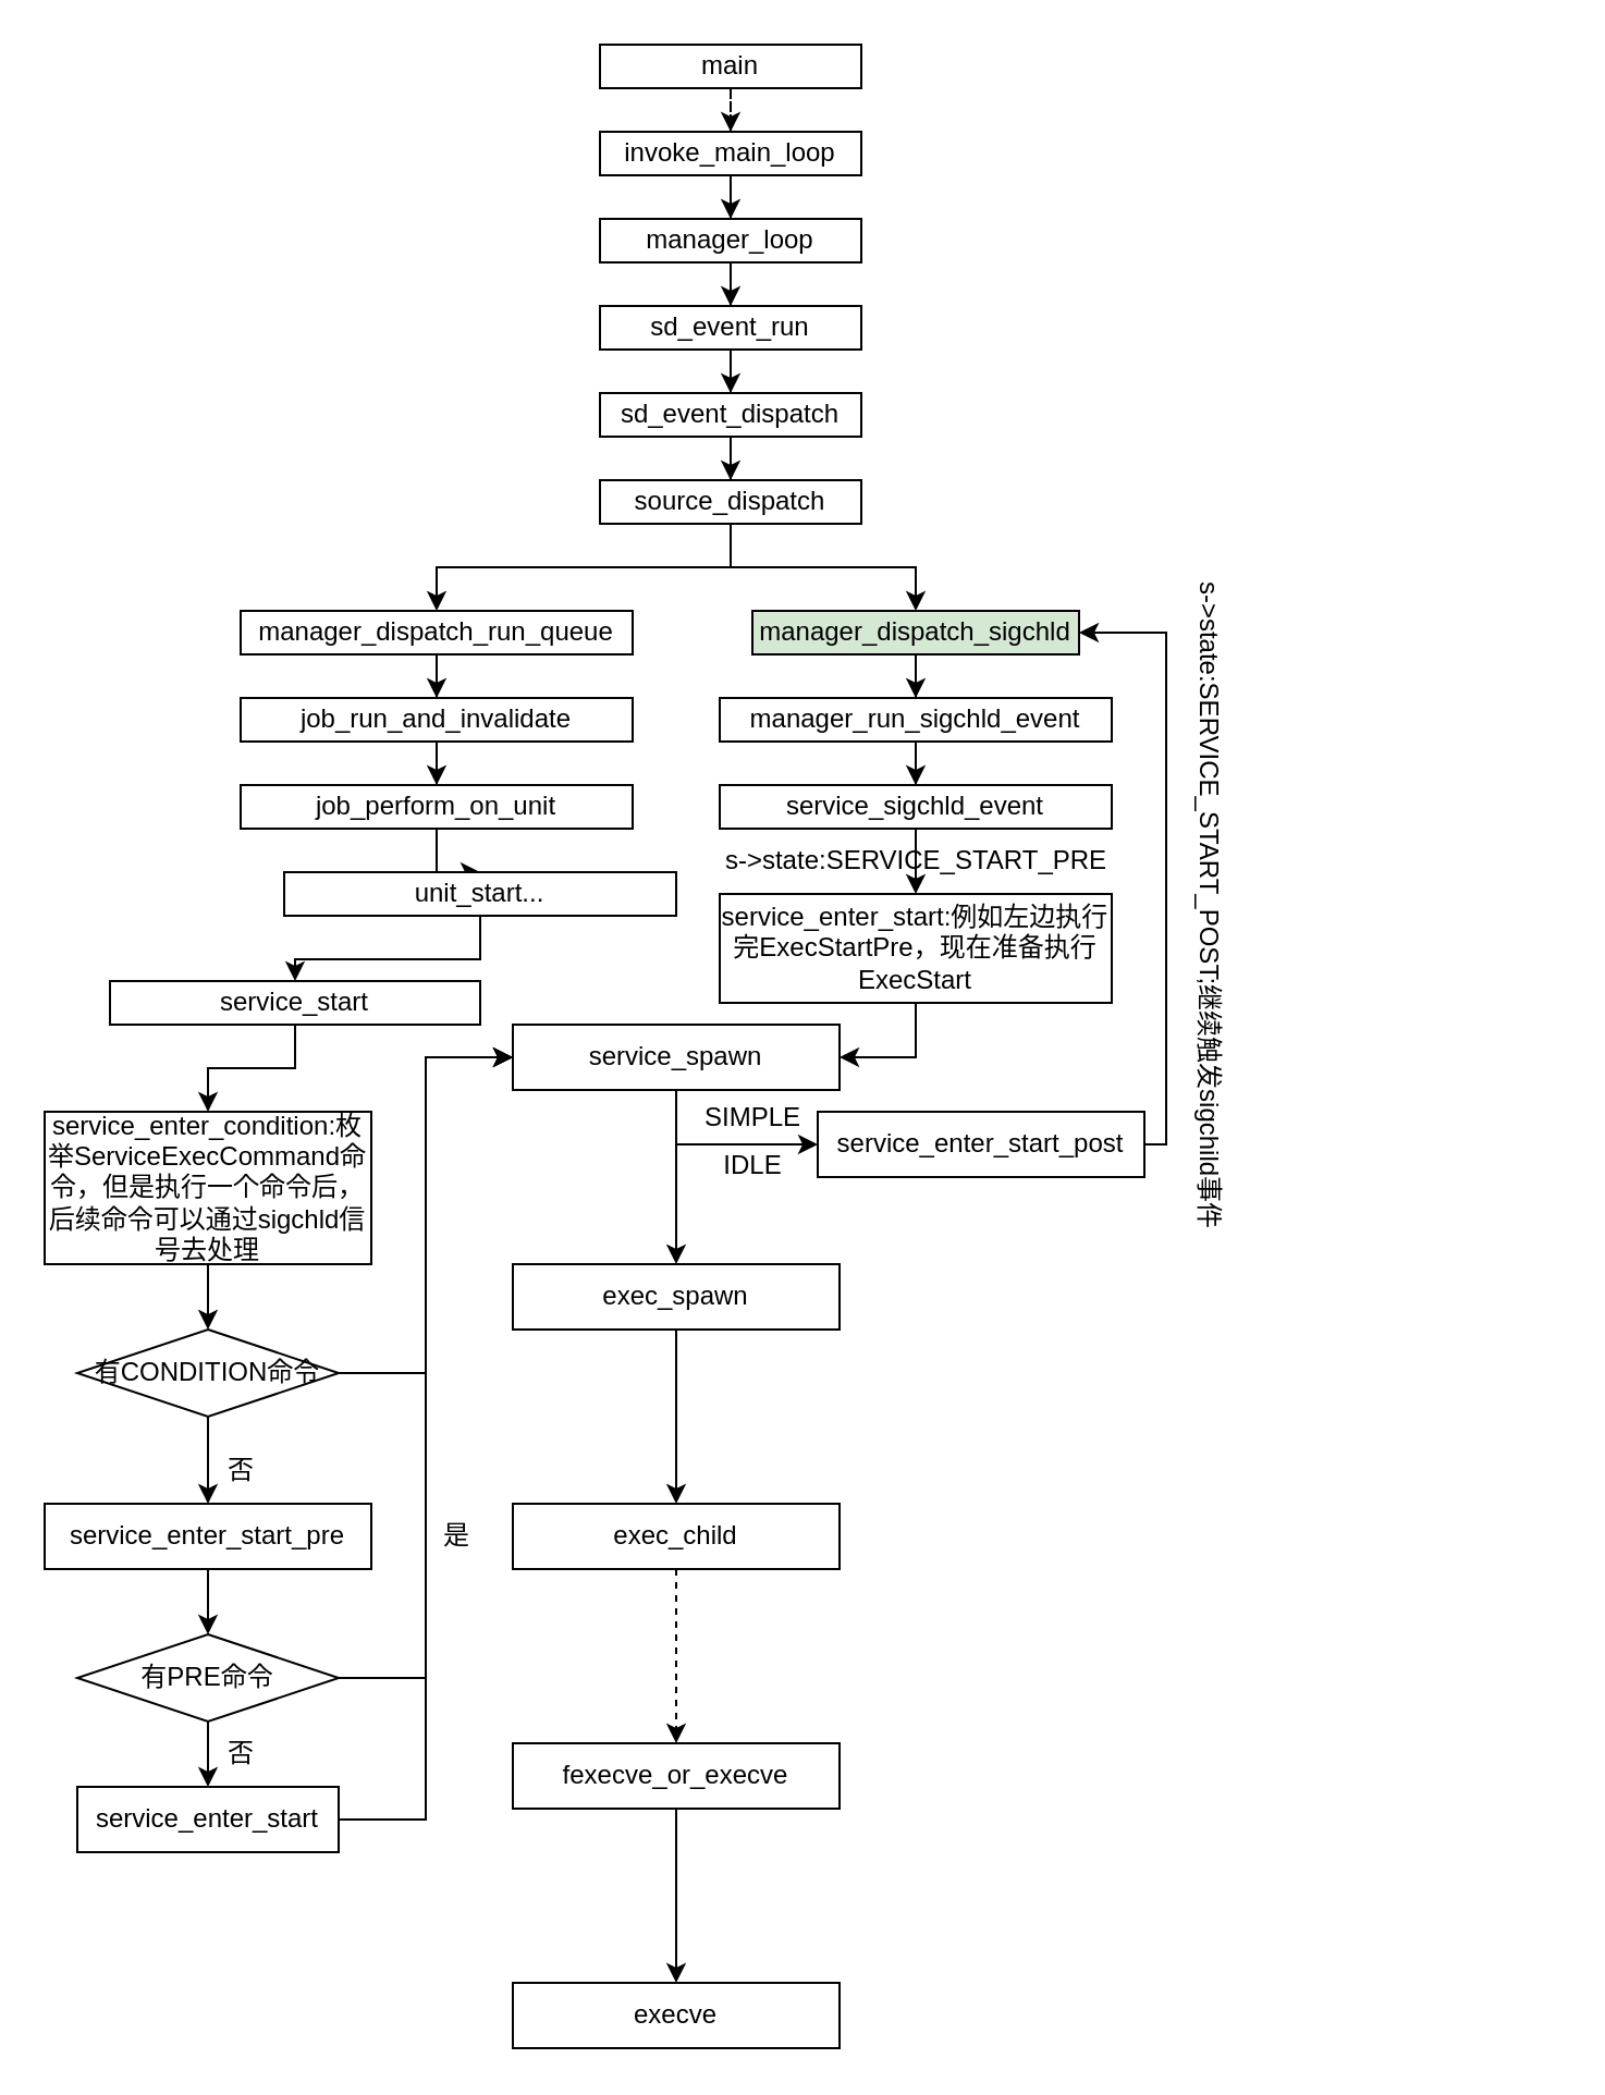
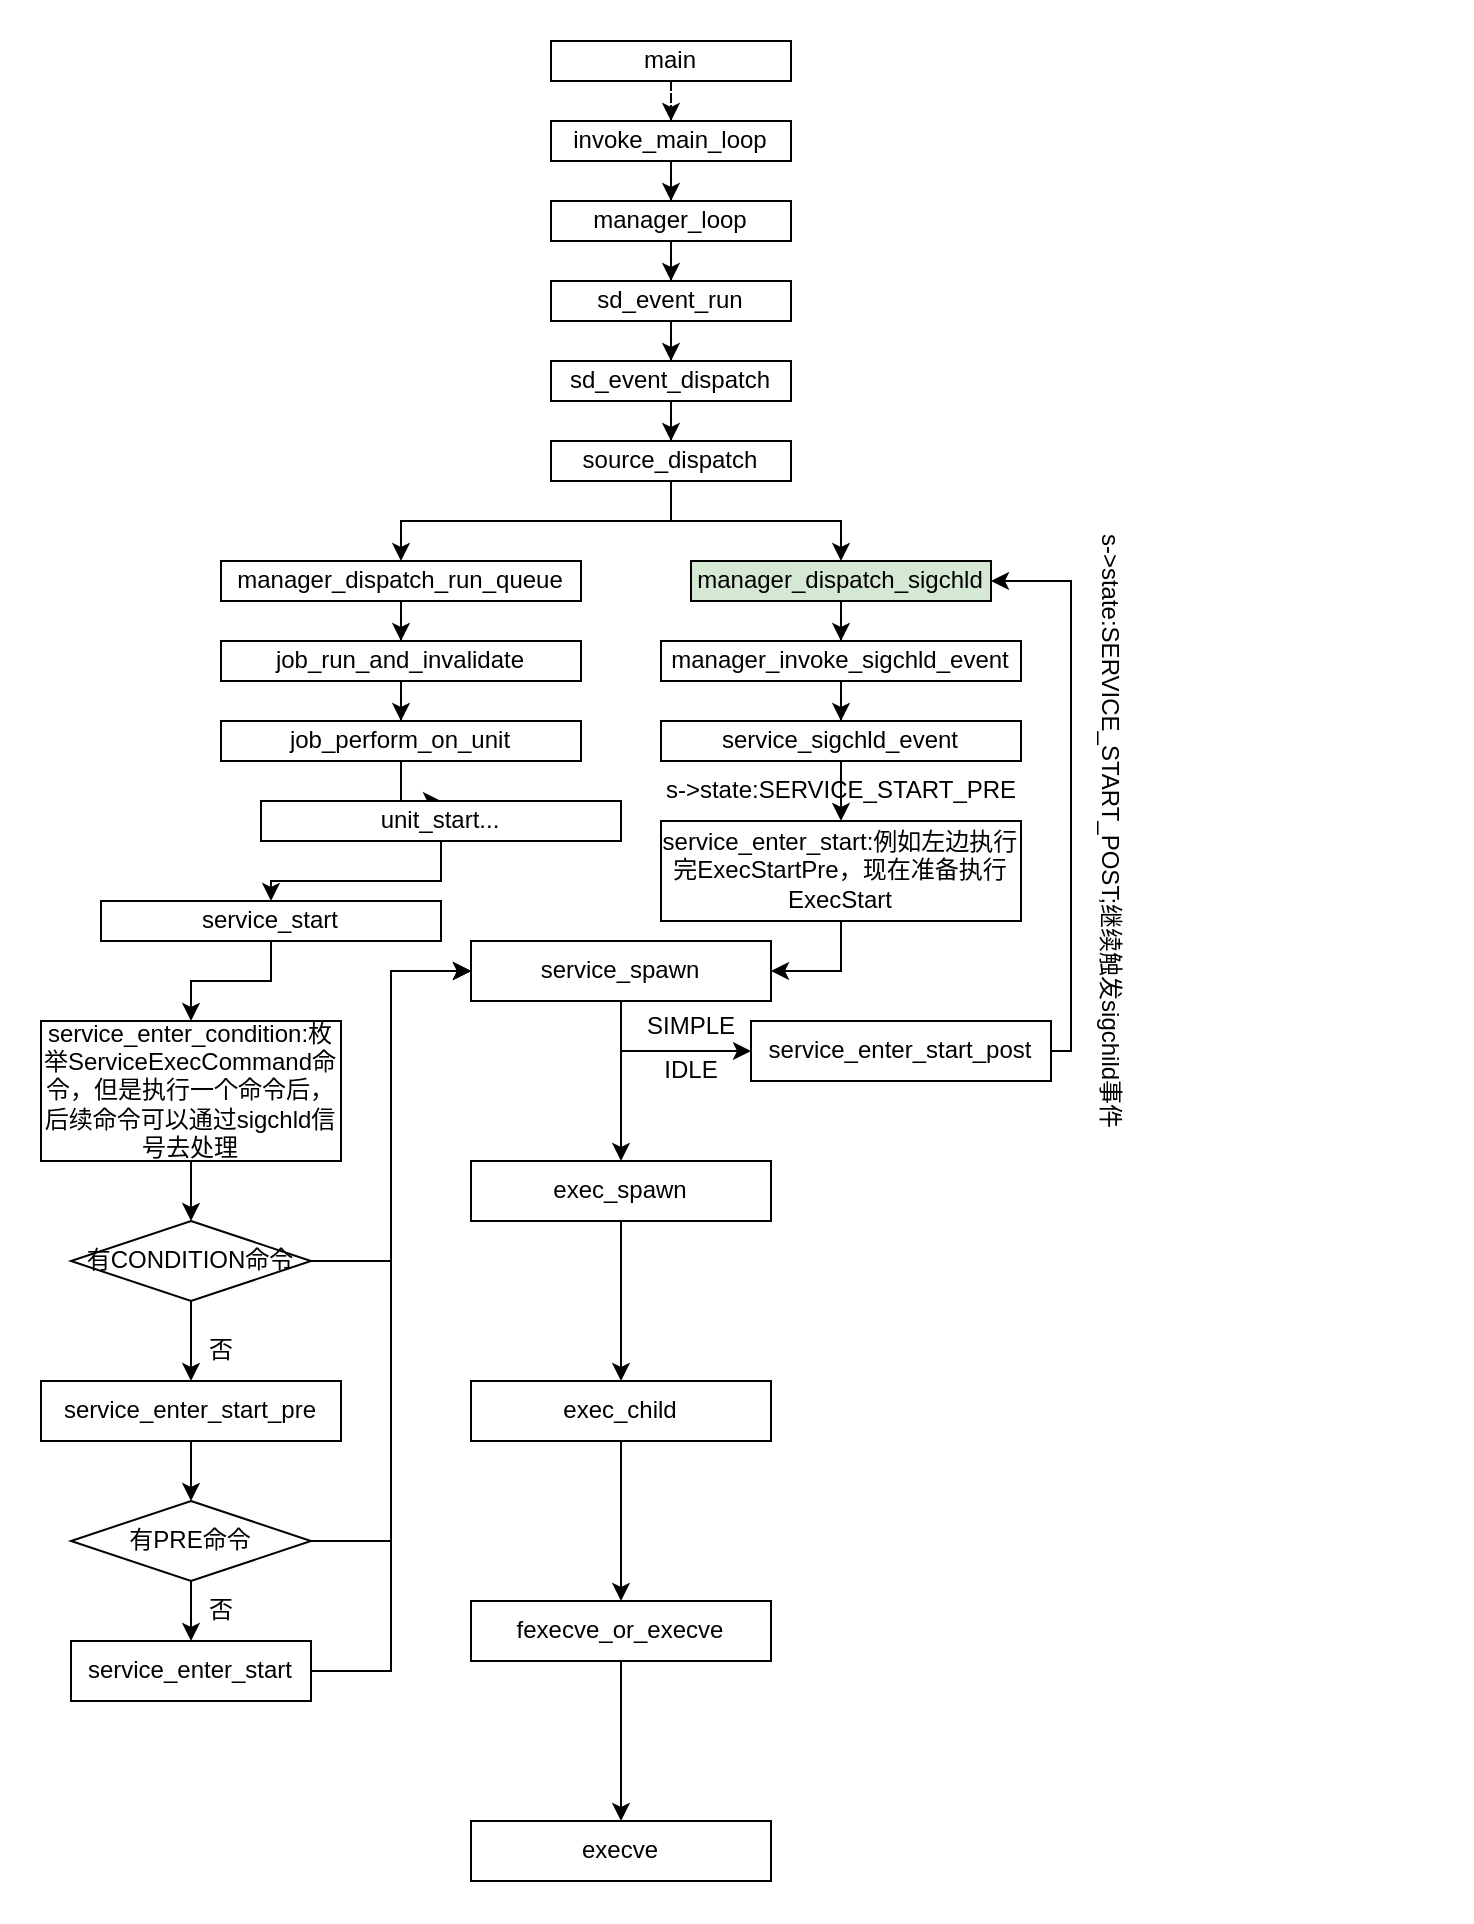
- <mxCell id="30" value="manager_run_sigchld_event" style="whiteSpace=wrap;html=1;" vertex="1" parent="1"><mxGeometry x="330" y="320" width="180" height="20" as="geometry" /></mxCell>
+ <mxCell id="30" value="manager_invoke_sigchld_event" style="whiteSpace=wrap;html=1;" vertex="1" parent="1"><mxGeometry x="330" y="320" width="180" height="20" as="geometry" /></mxCell>
- <mxCell id="43" value="是" style="text;html=1;align=center;verticalAlign=middle;resizable=0;points=[];autosize=1;strokeColor=none;fillColor=none;" vertex="1" parent="1"><mxGeometry x="189" y="690" width="40" height="30" as="geometry" /></mxCell>
- <mxCell id="53" value="" style="edgeStyle=orthogonalEdgeStyle;rounded=0;orthogonalLoop=1;jettySize=auto;html=1;dashed=1;" edge="1" parent="1" source="54" target="56"><mxGeometry relative="1" as="geometry" /></mxCell>
+ <mxCell id="53" value="" style="edgeStyle=orthogonalEdgeStyle;rounded=0;orthogonalLoop=1;jettySize=auto;html=1;" edge="1" parent="1" source="54" target="56"><mxGeometry relative="1" as="geometry" /></mxCell>
